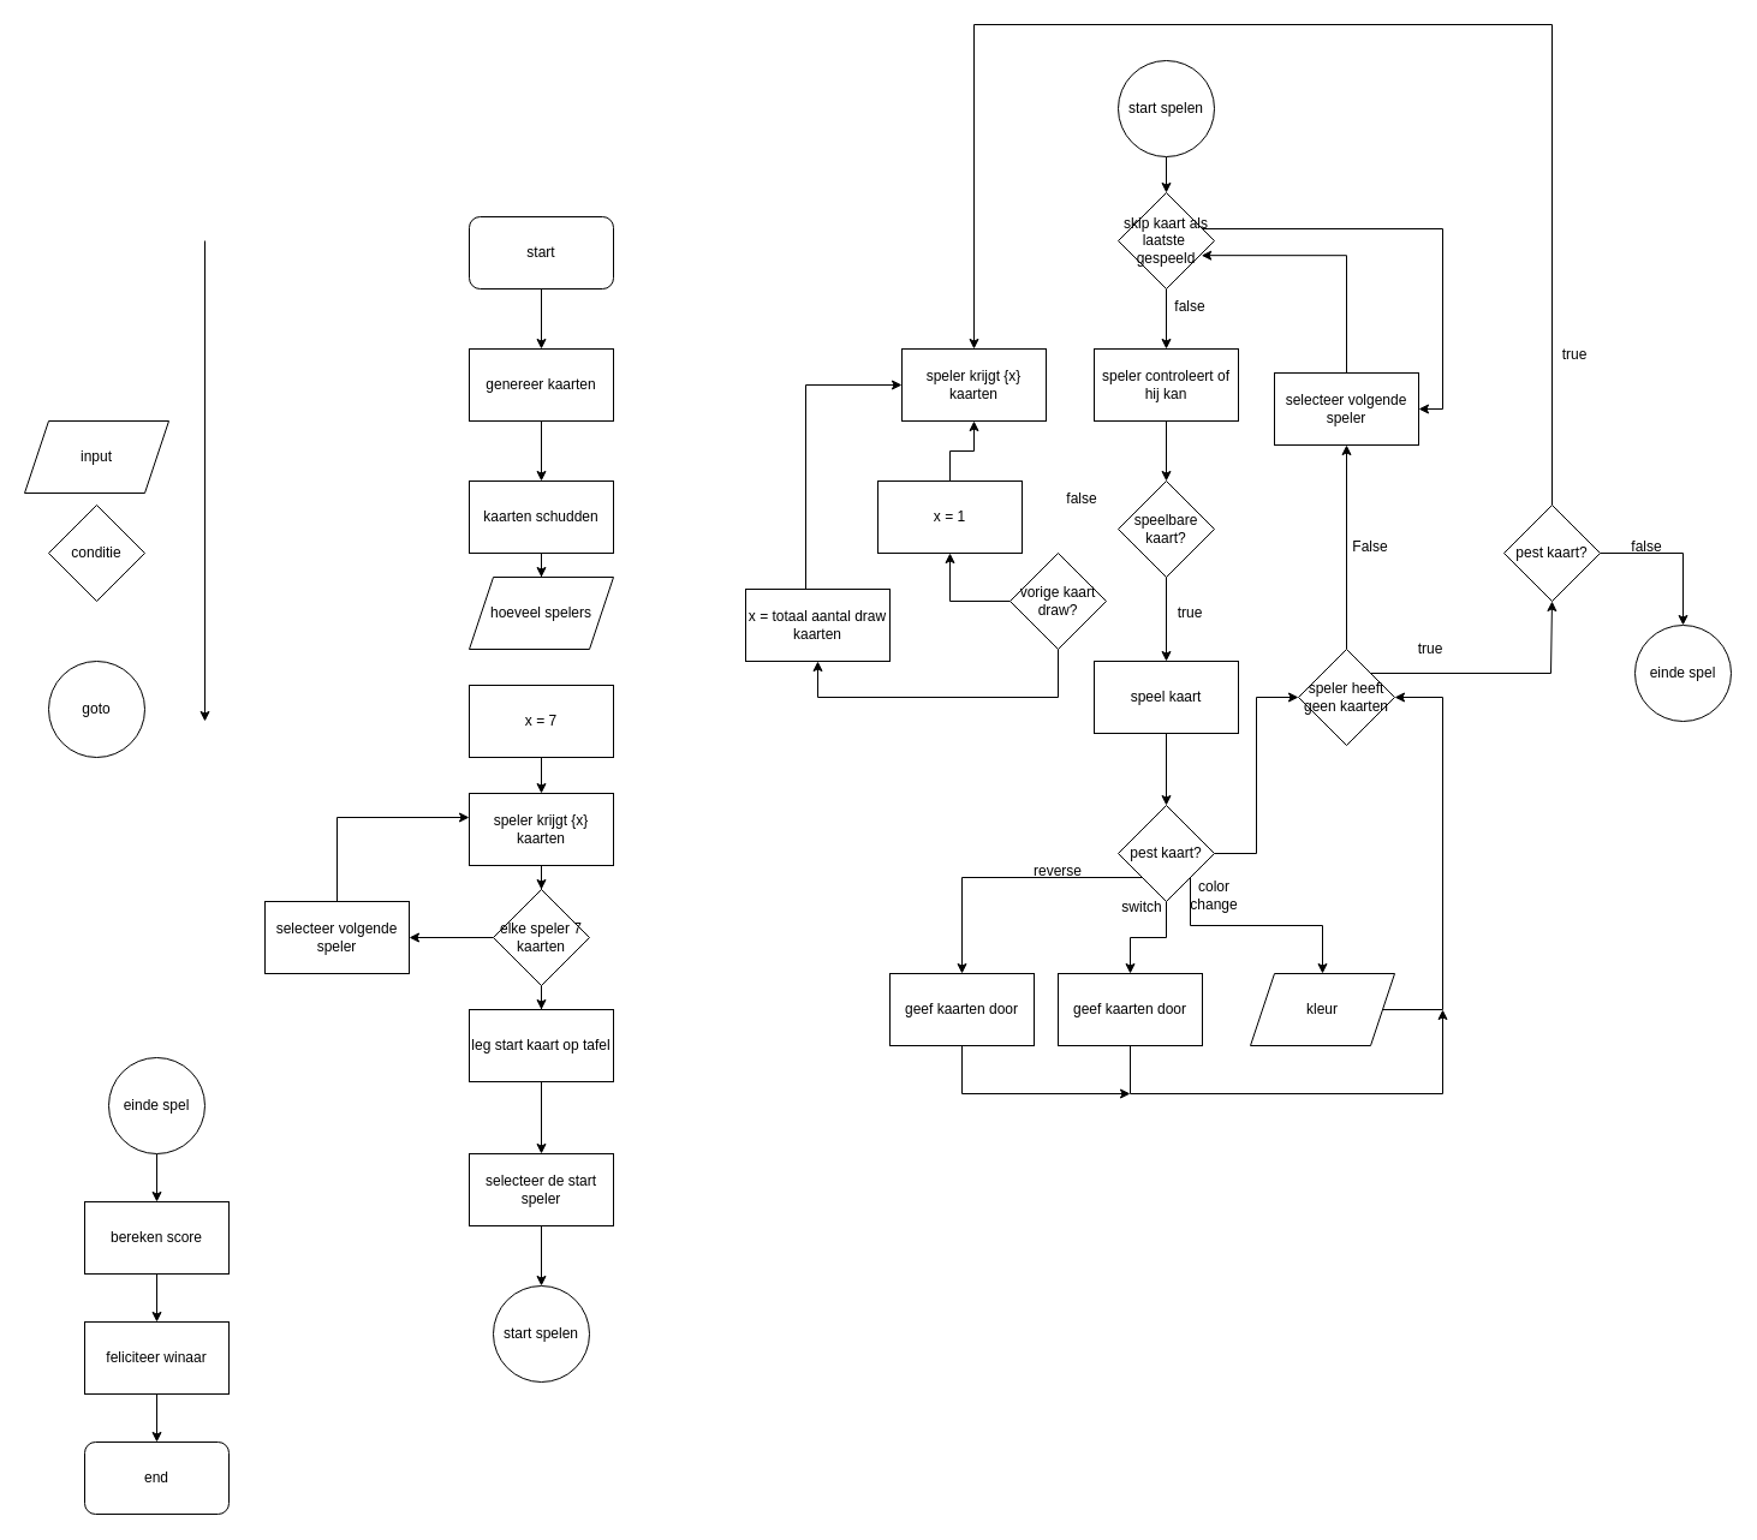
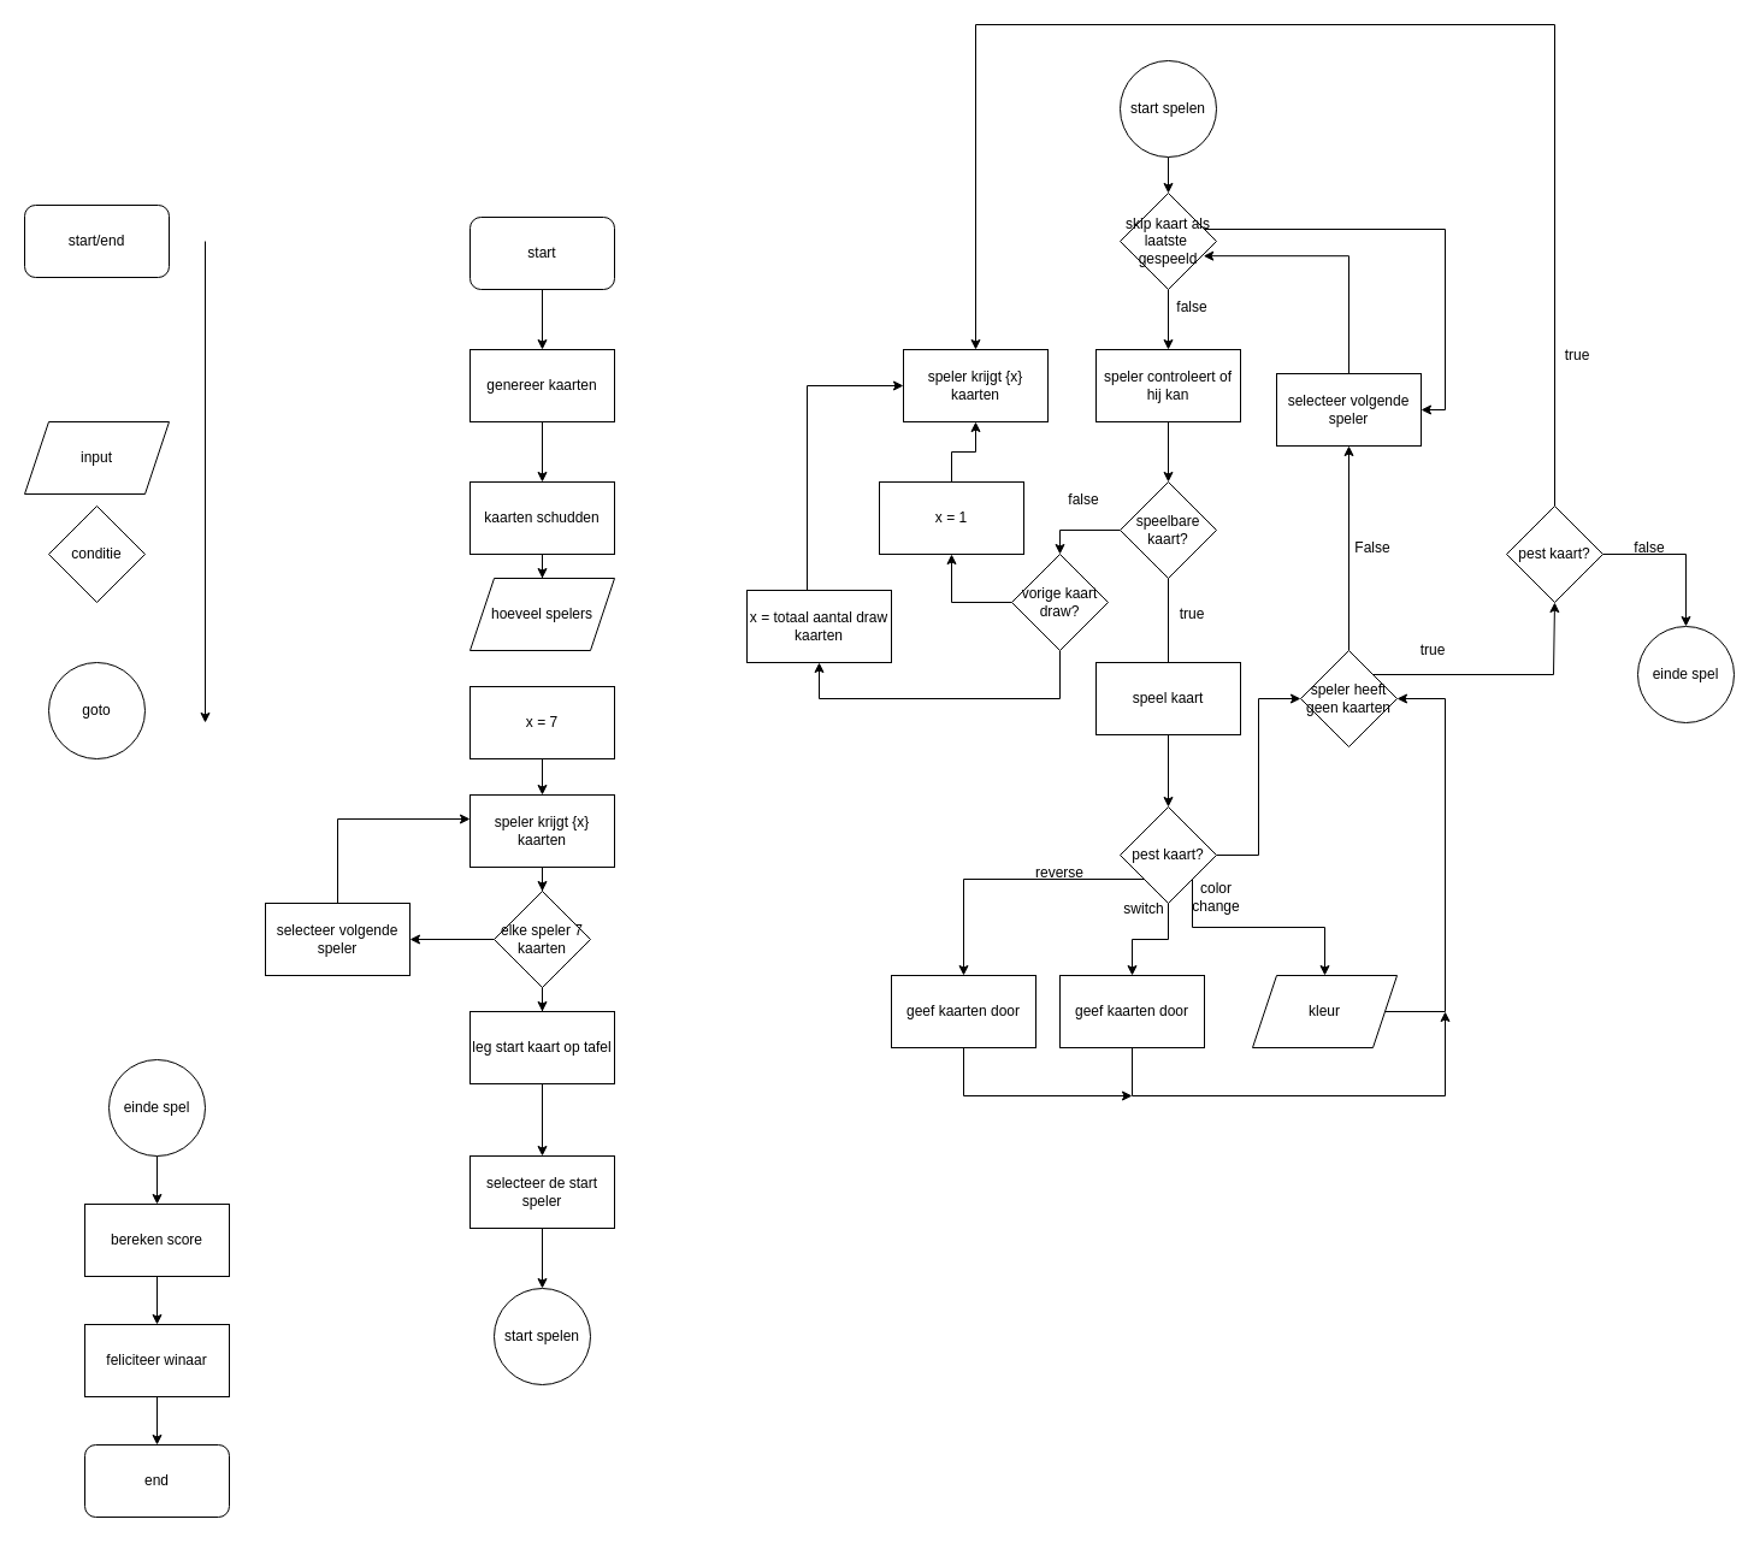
+ <mxCell id="2" value="start/end" style="rounded=1;whiteSpace=wrap;html=1;" vertex="1" parent="1"><mxGeometry x="20" y="170" width="120" height="60" as="geometry" /></mxCell>
+ <mxCell id="32" style="edgeStyle=orthogonalEdgeStyle;rounded=0;orthogonalLoop=1;jettySize=auto;html=1;entryX=0.5;entryY=0;entryDx=0;entryDy=0;" edge="1" parent="1" source="33" target="63"><mxGeometry relative="1" as="geometry" /></mxCell>
- <mxCell id="31" value="" style="edgeStyle=orthogonalEdgeStyle;rounded=0;orthogonalLoop=1;jettySize=auto;html=1;" edge="1" parent="1" source="33" target="42"><mxGeometry relative="1" as="geometry" /></mxCell>
+ <mxCell id="31" value="" style="edgeStyle=orthogonalEdgeStyle;rounded=0;orthogonalLoop=1;jettySize=auto;html=1;endArrow=none;" edge="1" parent="1" source="33" target="42"><mxGeometry relative="1" as="geometry" /></mxCell>
